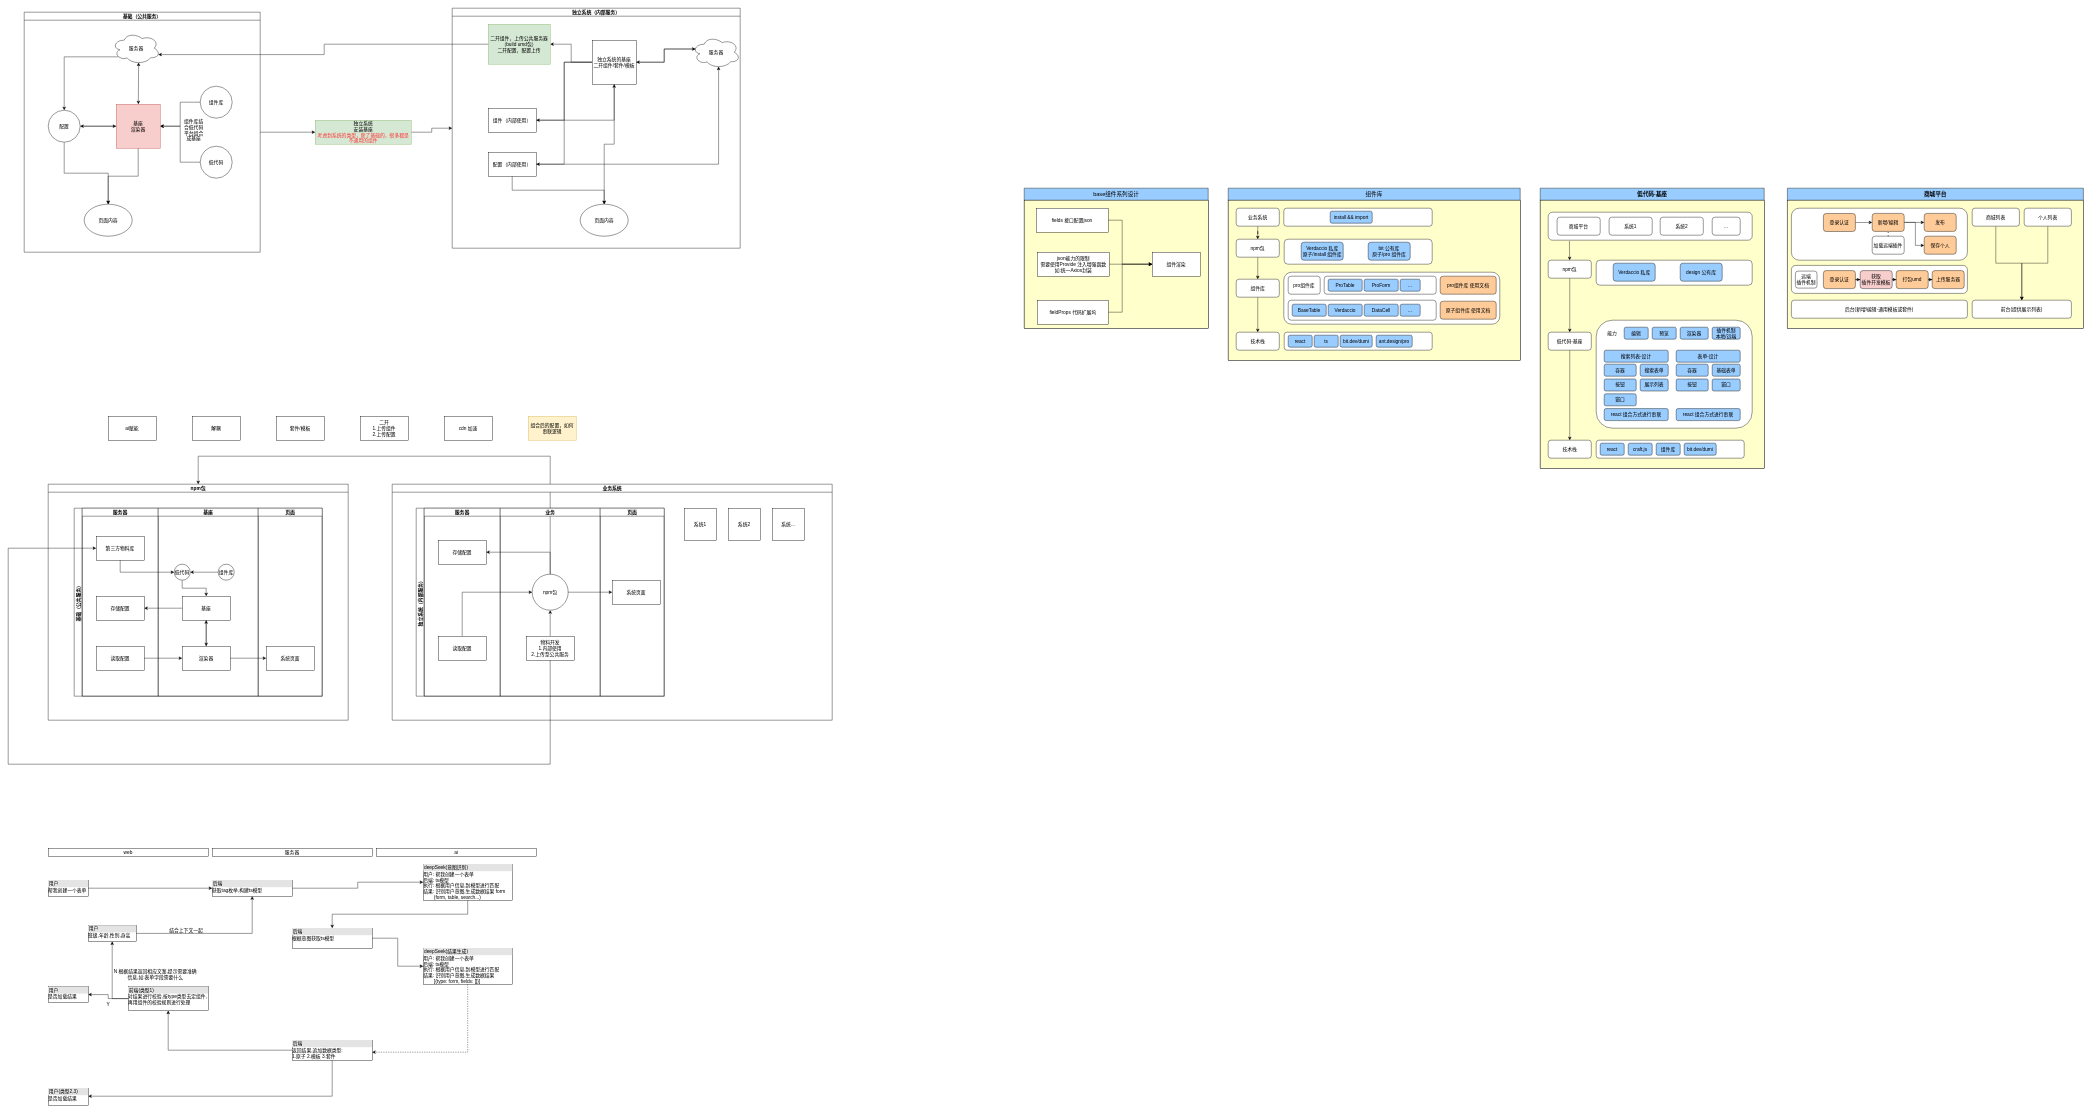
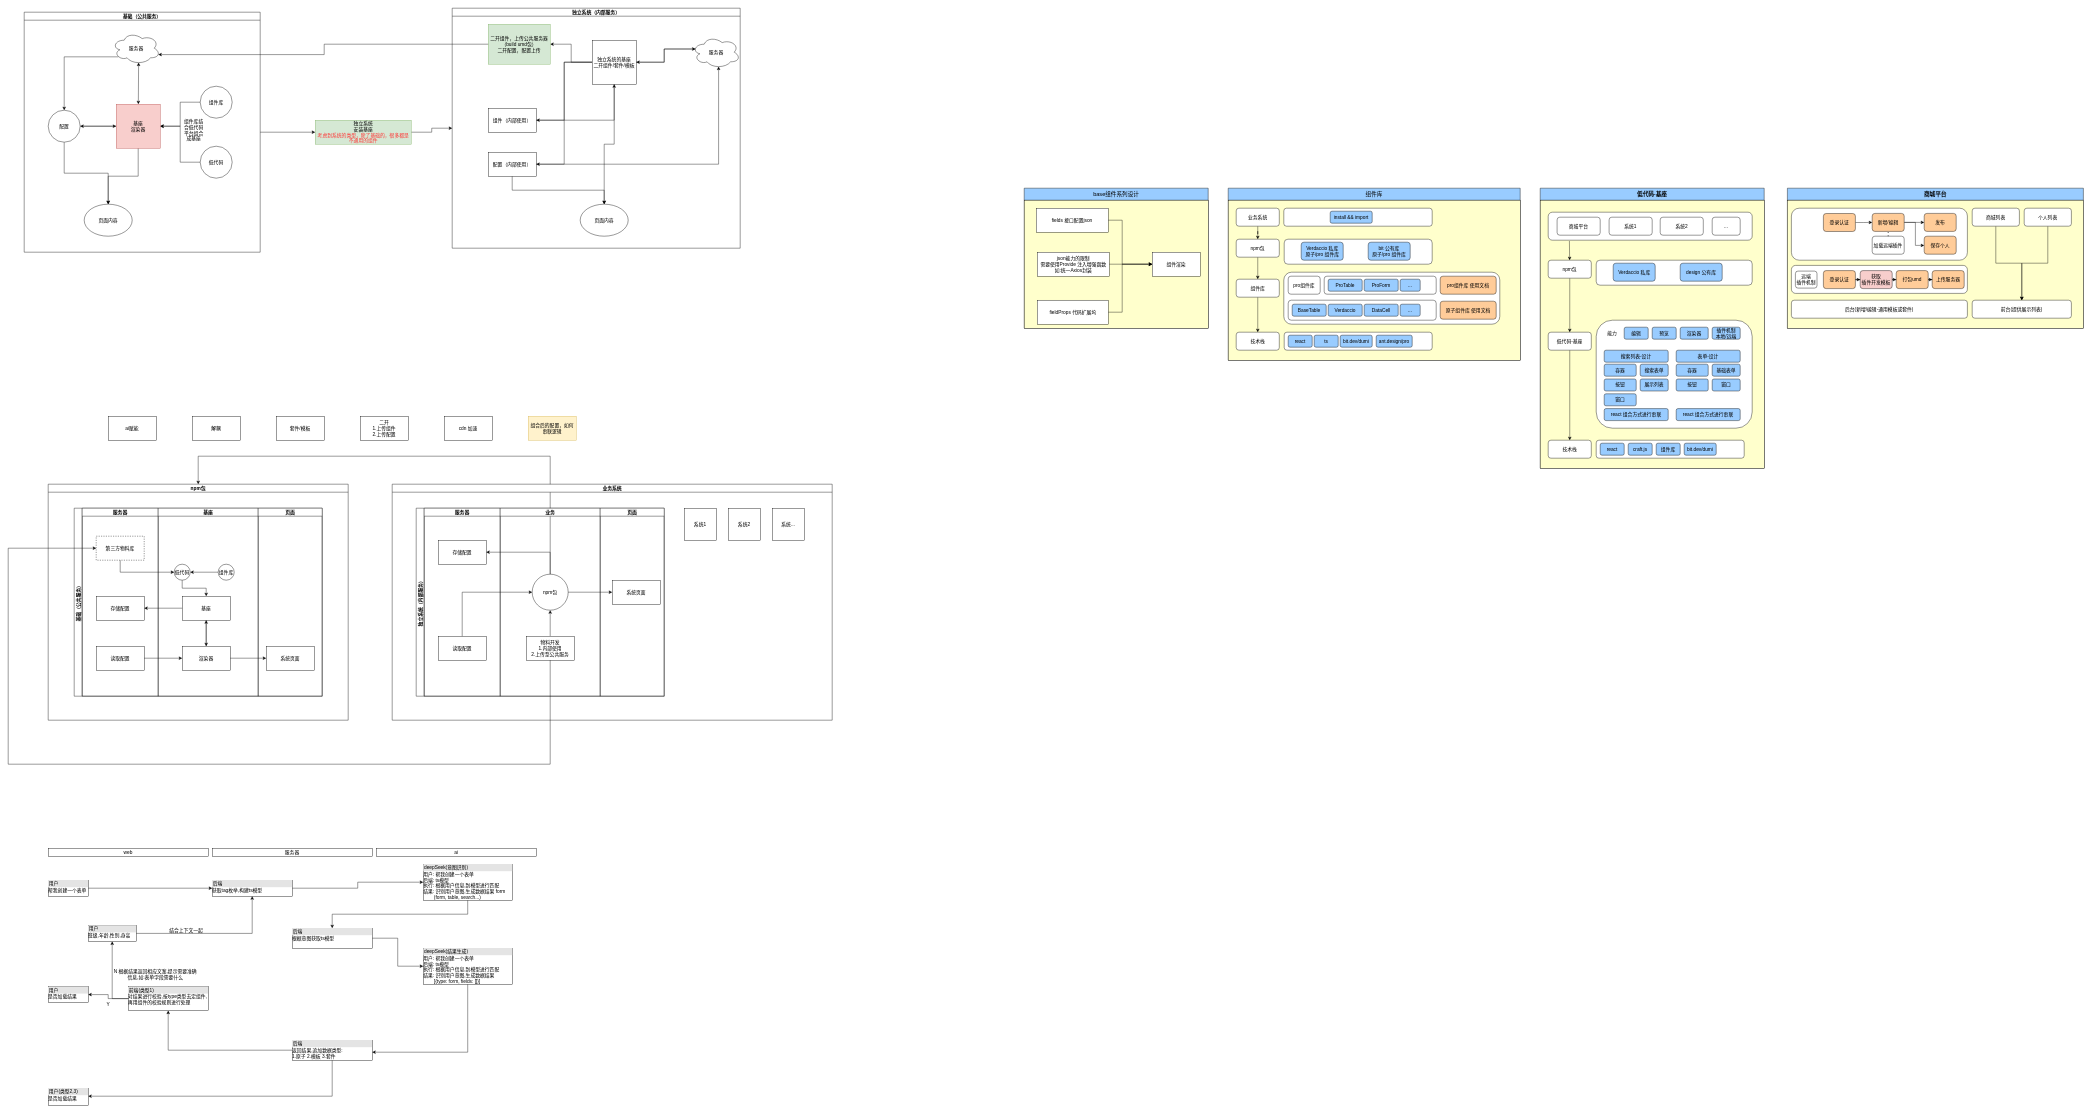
- <mxCell id="135" value="Verdaccio 私库&lt;div&gt;原子/install 组件库&lt;/div&gt;" style="rounded=1;whiteSpace=wrap;html=1;fillColor=#99CCFF;" vertex="1" parent="110"><mxGeometry x="182.5" y="135" width="105" height="45" as="geometry" /></mxCell>
+ <mxCell id="135" value="Verdaccio 私库&lt;div&gt;原子/pro 组件库&lt;/div&gt;" style="rounded=1;whiteSpace=wrap;html=1;fillColor=#99CCFF;" vertex="1" parent="110"><mxGeometry x="182.5" y="135" width="105" height="45" as="geometry" /></mxCell>
- <mxCell id="49" value="第三方物料库" style="whiteSpace=wrap;html=1;" parent="46" vertex="1"><mxGeometry x="35" y="70" width="120" height="60" as="geometry" /></mxCell>
+ <mxCell id="49" value="第三方物料库" style="whiteSpace=wrap;html=1;dashed=1;" parent="46" vertex="1"><mxGeometry x="35" y="70" width="120" height="60" as="geometry" /></mxCell>
- <mxCell id="107" style="edgeStyle=orthogonalEdgeStyle;rounded=0;orthogonalLoop=1;jettySize=auto;html=1;exitX=0.5;exitY=1;exitDx=0;exitDy=0;dashed=1;" parent="1" source="108" target="95" edge="1"><mxGeometry relative="1" as="geometry"><Array as="points"><mxPoint x="1169" y="2630" /></Array></mxGeometry></mxCell>
+ <mxCell id="107" style="edgeStyle=orthogonalEdgeStyle;rounded=0;orthogonalLoop=1;jettySize=auto;html=1;exitX=0.5;exitY=1;exitDx=0;exitDy=0;" parent="1" source="108" target="95" edge="1"><mxGeometry relative="1" as="geometry"><Array as="points"><mxPoint x="1169" y="2630" /></Array></mxGeometry></mxCell>
